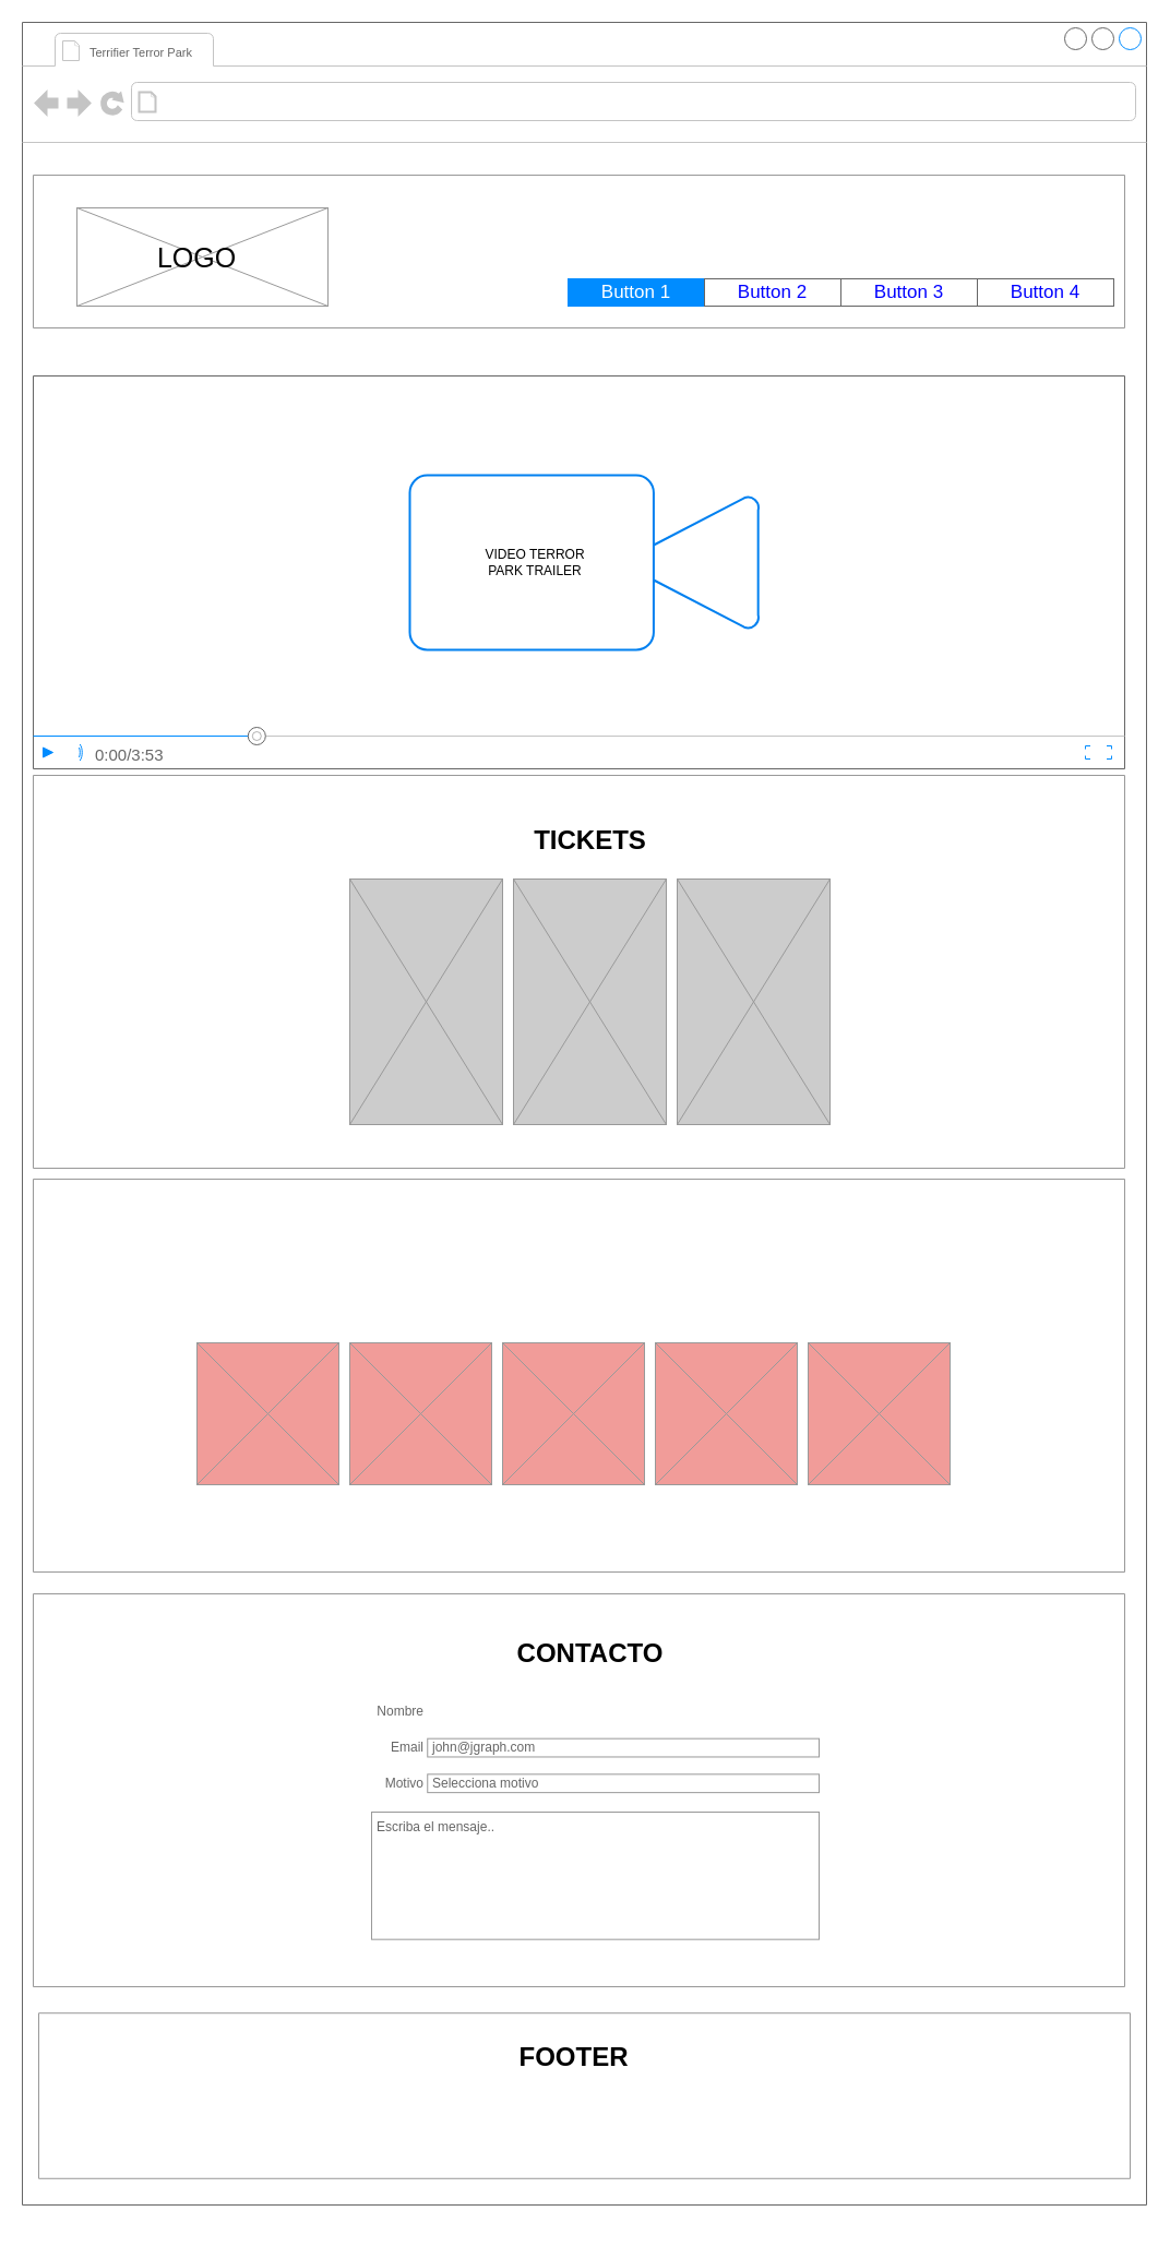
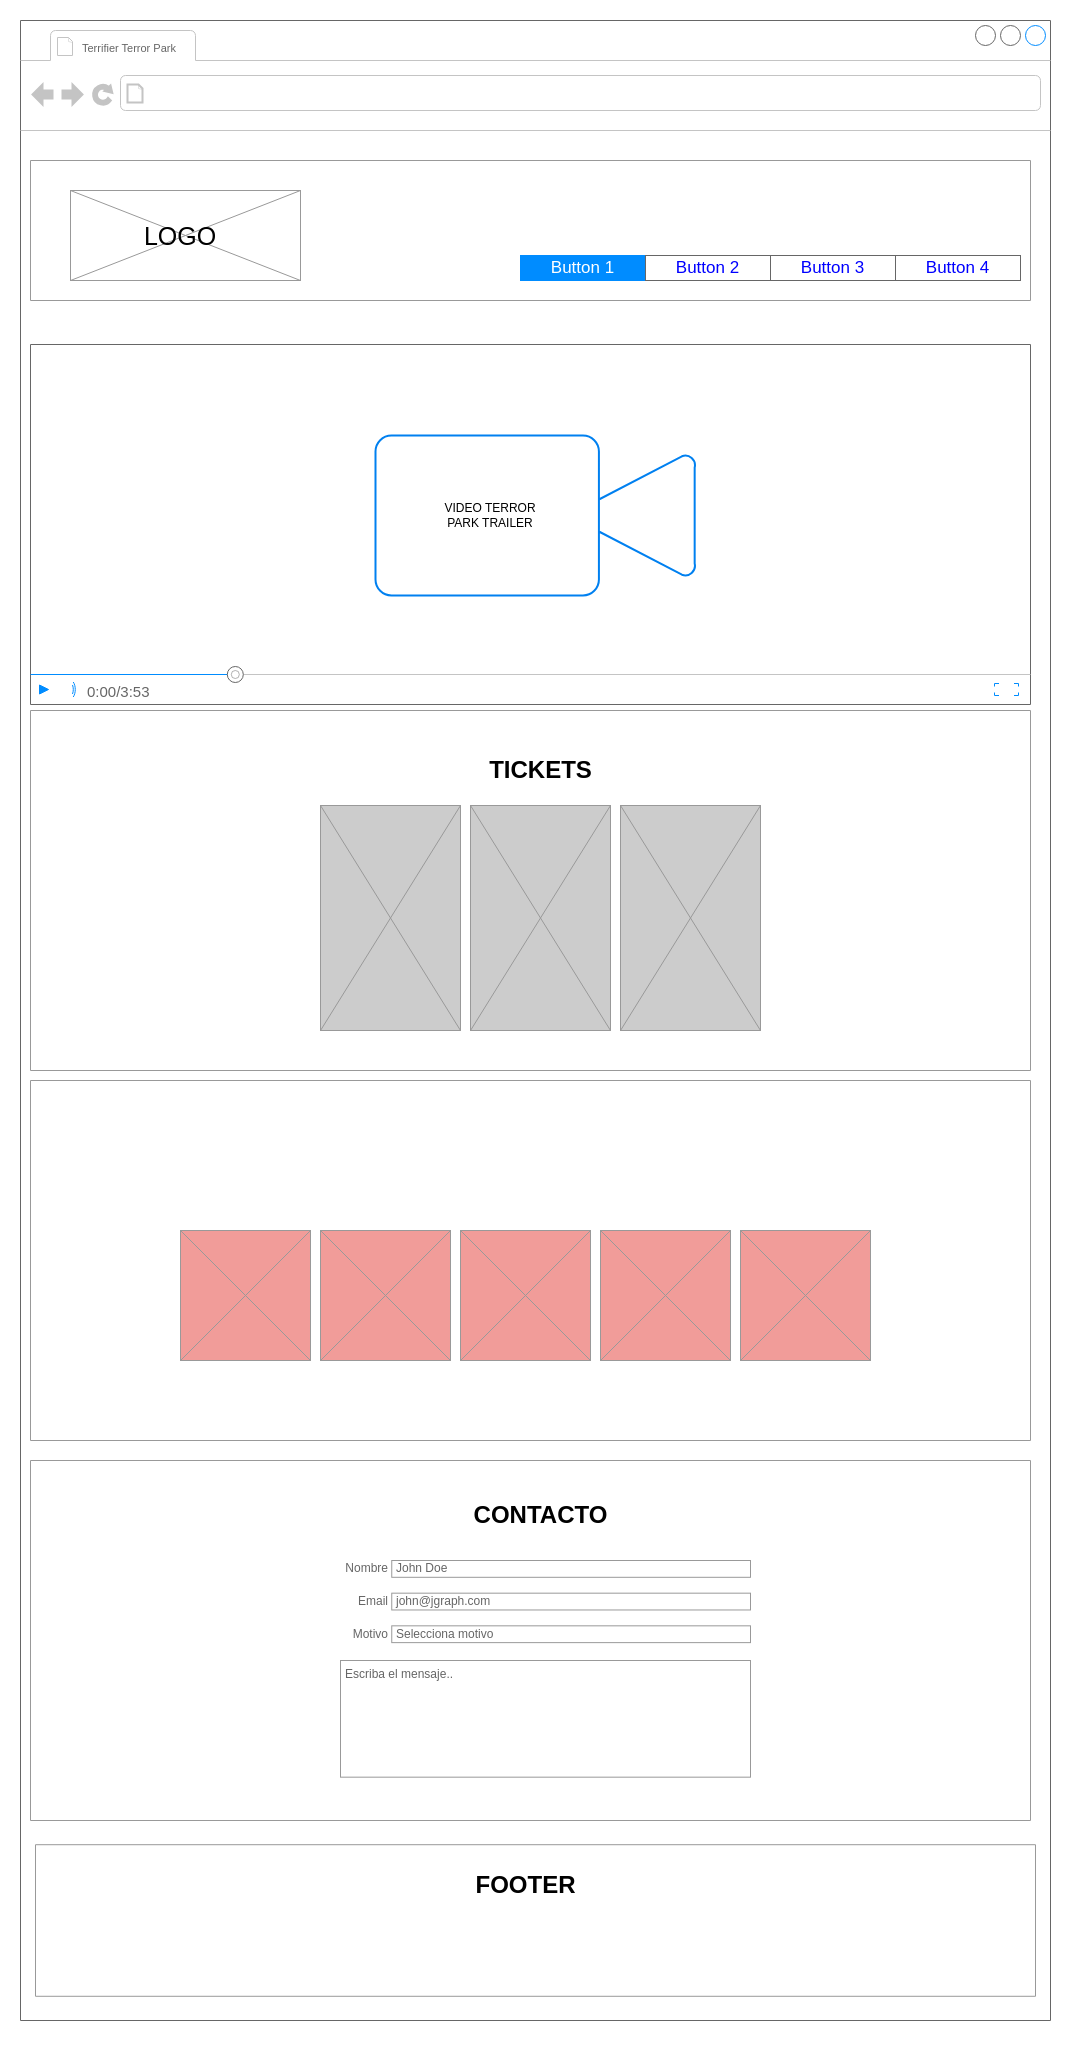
+ <mxCell id="53" value="John Doe" style="strokeWidth=1;shadow=0;dashed=0;align=center;html=1;shape=mxgraph.mockup.forms.rrect;fillColor=#ffffff;rSize=0;fontColor=#666666;align=left;spacingLeft=3;strokeColor=#999999;" vertex="1" parent="51"><mxGeometry x="51.25" width="358.75" height="16.8" as="geometry" /></mxCell>
